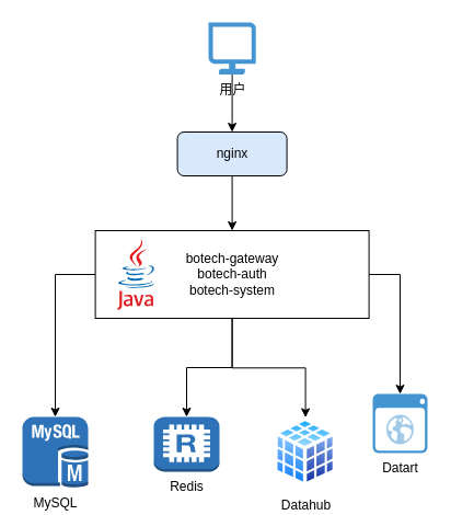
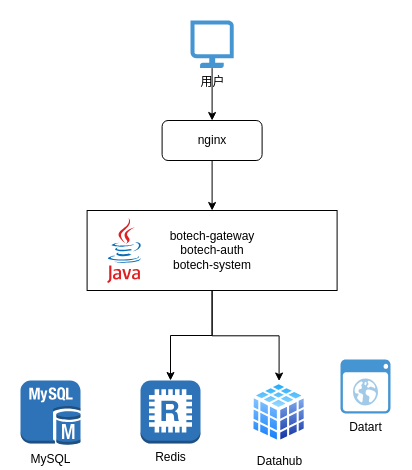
- <mxCell id="3" value="nginx" style="rounded=1;whiteSpace=wrap;html=1;fillColor=#dae8fc;" vertex="1" parent="1"><mxGeometry x="161.6" y="120" width="100" height="40" as="geometry" /></mxCell>
+ <mxCell id="3" value="nginx" style="rounded=1;whiteSpace=wrap;html=1;" vertex="1" parent="1"><mxGeometry x="161.6" y="120" width="100" height="40" as="geometry" /></mxCell>
- <mxCell id="11" style="edgeStyle=orthogonalEdgeStyle;rounded=0;orthogonalLoop=1;jettySize=auto;html=1;exitX=1;exitY=0.5;exitDx=0;exitDy=0;" edge="1" parent="1" source="12" target="13"><mxGeometry relative="1" as="geometry" /></mxCell>
- <mxCell id="9" style="edgeStyle=orthogonalEdgeStyle;rounded=0;orthogonalLoop=1;jettySize=auto;html=1;" edge="1" parent="1" source="12" target="6"><mxGeometry relative="1" as="geometry" /></mxCell>
- <mxCell id="7" value="Redis" style="outlineConnect=0;dashed=0;verticalLabelPosition=bottom;verticalAlign=top;align=center;html=1;shape=mxgraph.aws3.redis;fillColor=#2E73B8;gradientColor=none;" vertex="1" parent="1"><mxGeometry x="140" y="380" width="60" height="50" as="geometry" /></mxCell>
+ <mxCell id="7" value="Redis" style="outlineConnect=0;dashed=0;verticalLabelPosition=bottom;verticalAlign=top;align=center;html=1;shape=mxgraph.aws3.redis;fillColor=#2E73B8;gradientColor=none;" vertex="1" parent="1"><mxGeometry x="140" y="380" width="60" height="63" as="geometry" /></mxCell>
